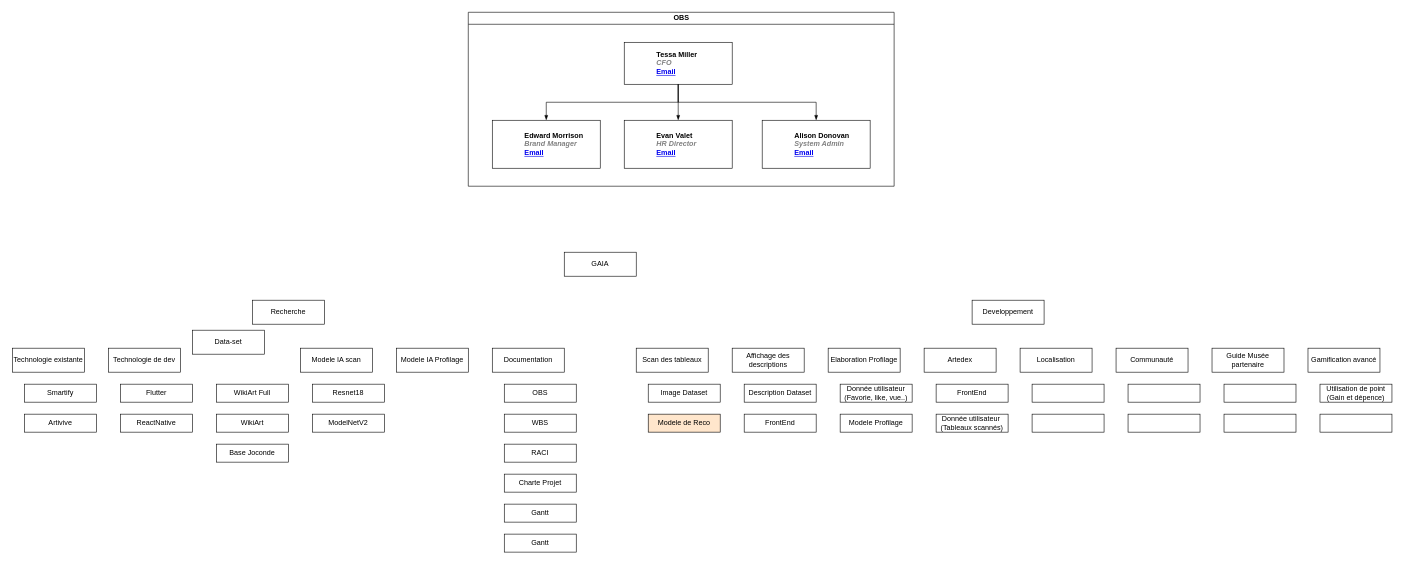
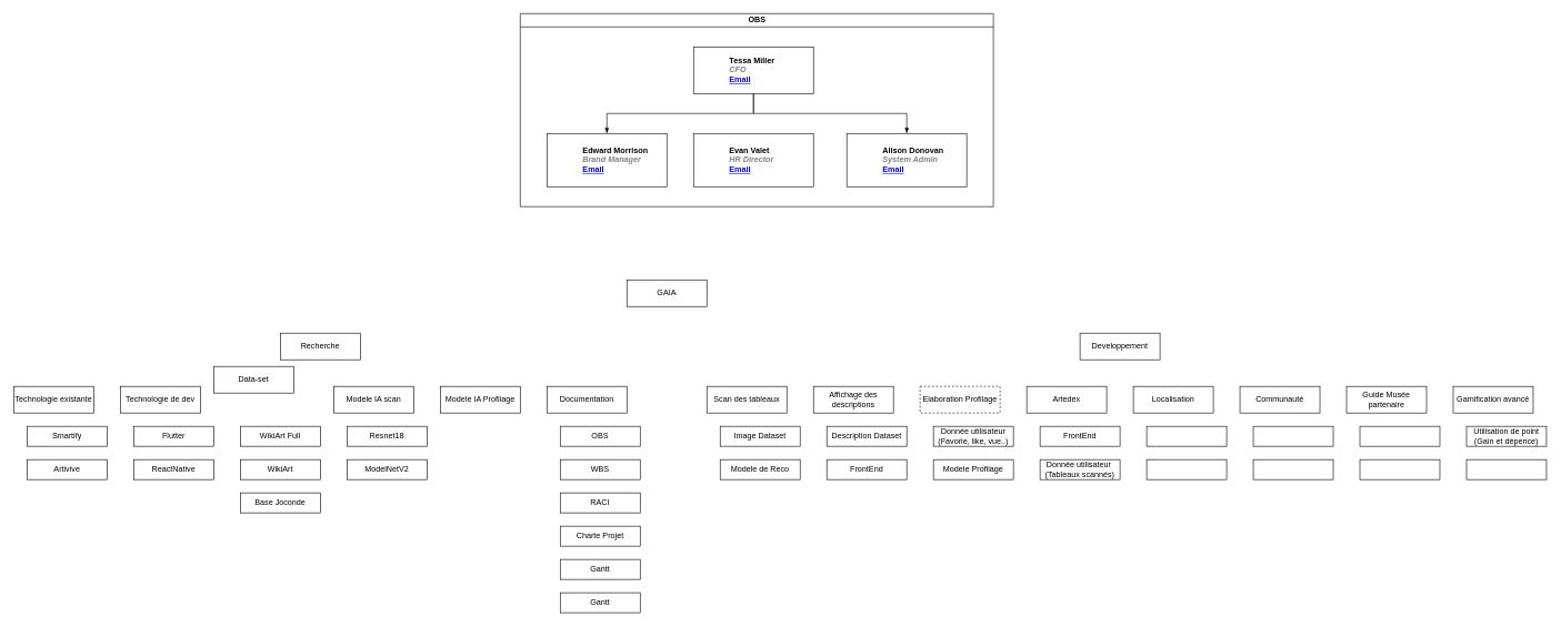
- <mxCell id="6" value="" style="endArrow=blockThin;endFill=1;fontSize=11;edgeStyle=elbowEdgeStyle;elbow=vertical;rounded=0;" parent="2" source="3" target="7" edge="1"><mxGeometry relative="1" as="geometry" /></mxCell>
- <mxCell id="21" value="Elaboration Profilage" style="rounded=0;whiteSpace=wrap;html=1;" vertex="1" parent="1"><mxGeometry x="1380" y="580" width="120" height="40" as="geometry" /></mxCell>
+ <mxCell id="21" value="Elaboration Profilage" style="rounded=0;whiteSpace=wrap;html=1;dashed=1;" vertex="1" parent="1"><mxGeometry x="1380" y="580" width="120" height="40" as="geometry" /></mxCell>
- <mxCell id="43" value="Modele de Reco" style="rounded=0;whiteSpace=wrap;html=1;fillColor=#ffe6cc;" vertex="1" parent="1"><mxGeometry x="1080" y="690" width="120" height="30" as="geometry" /></mxCell>
+ <mxCell id="43" value="Modele de Reco" style="rounded=0;whiteSpace=wrap;html=1;" vertex="1" parent="1"><mxGeometry x="1080" y="690" width="120" height="30" as="geometry" /></mxCell>
